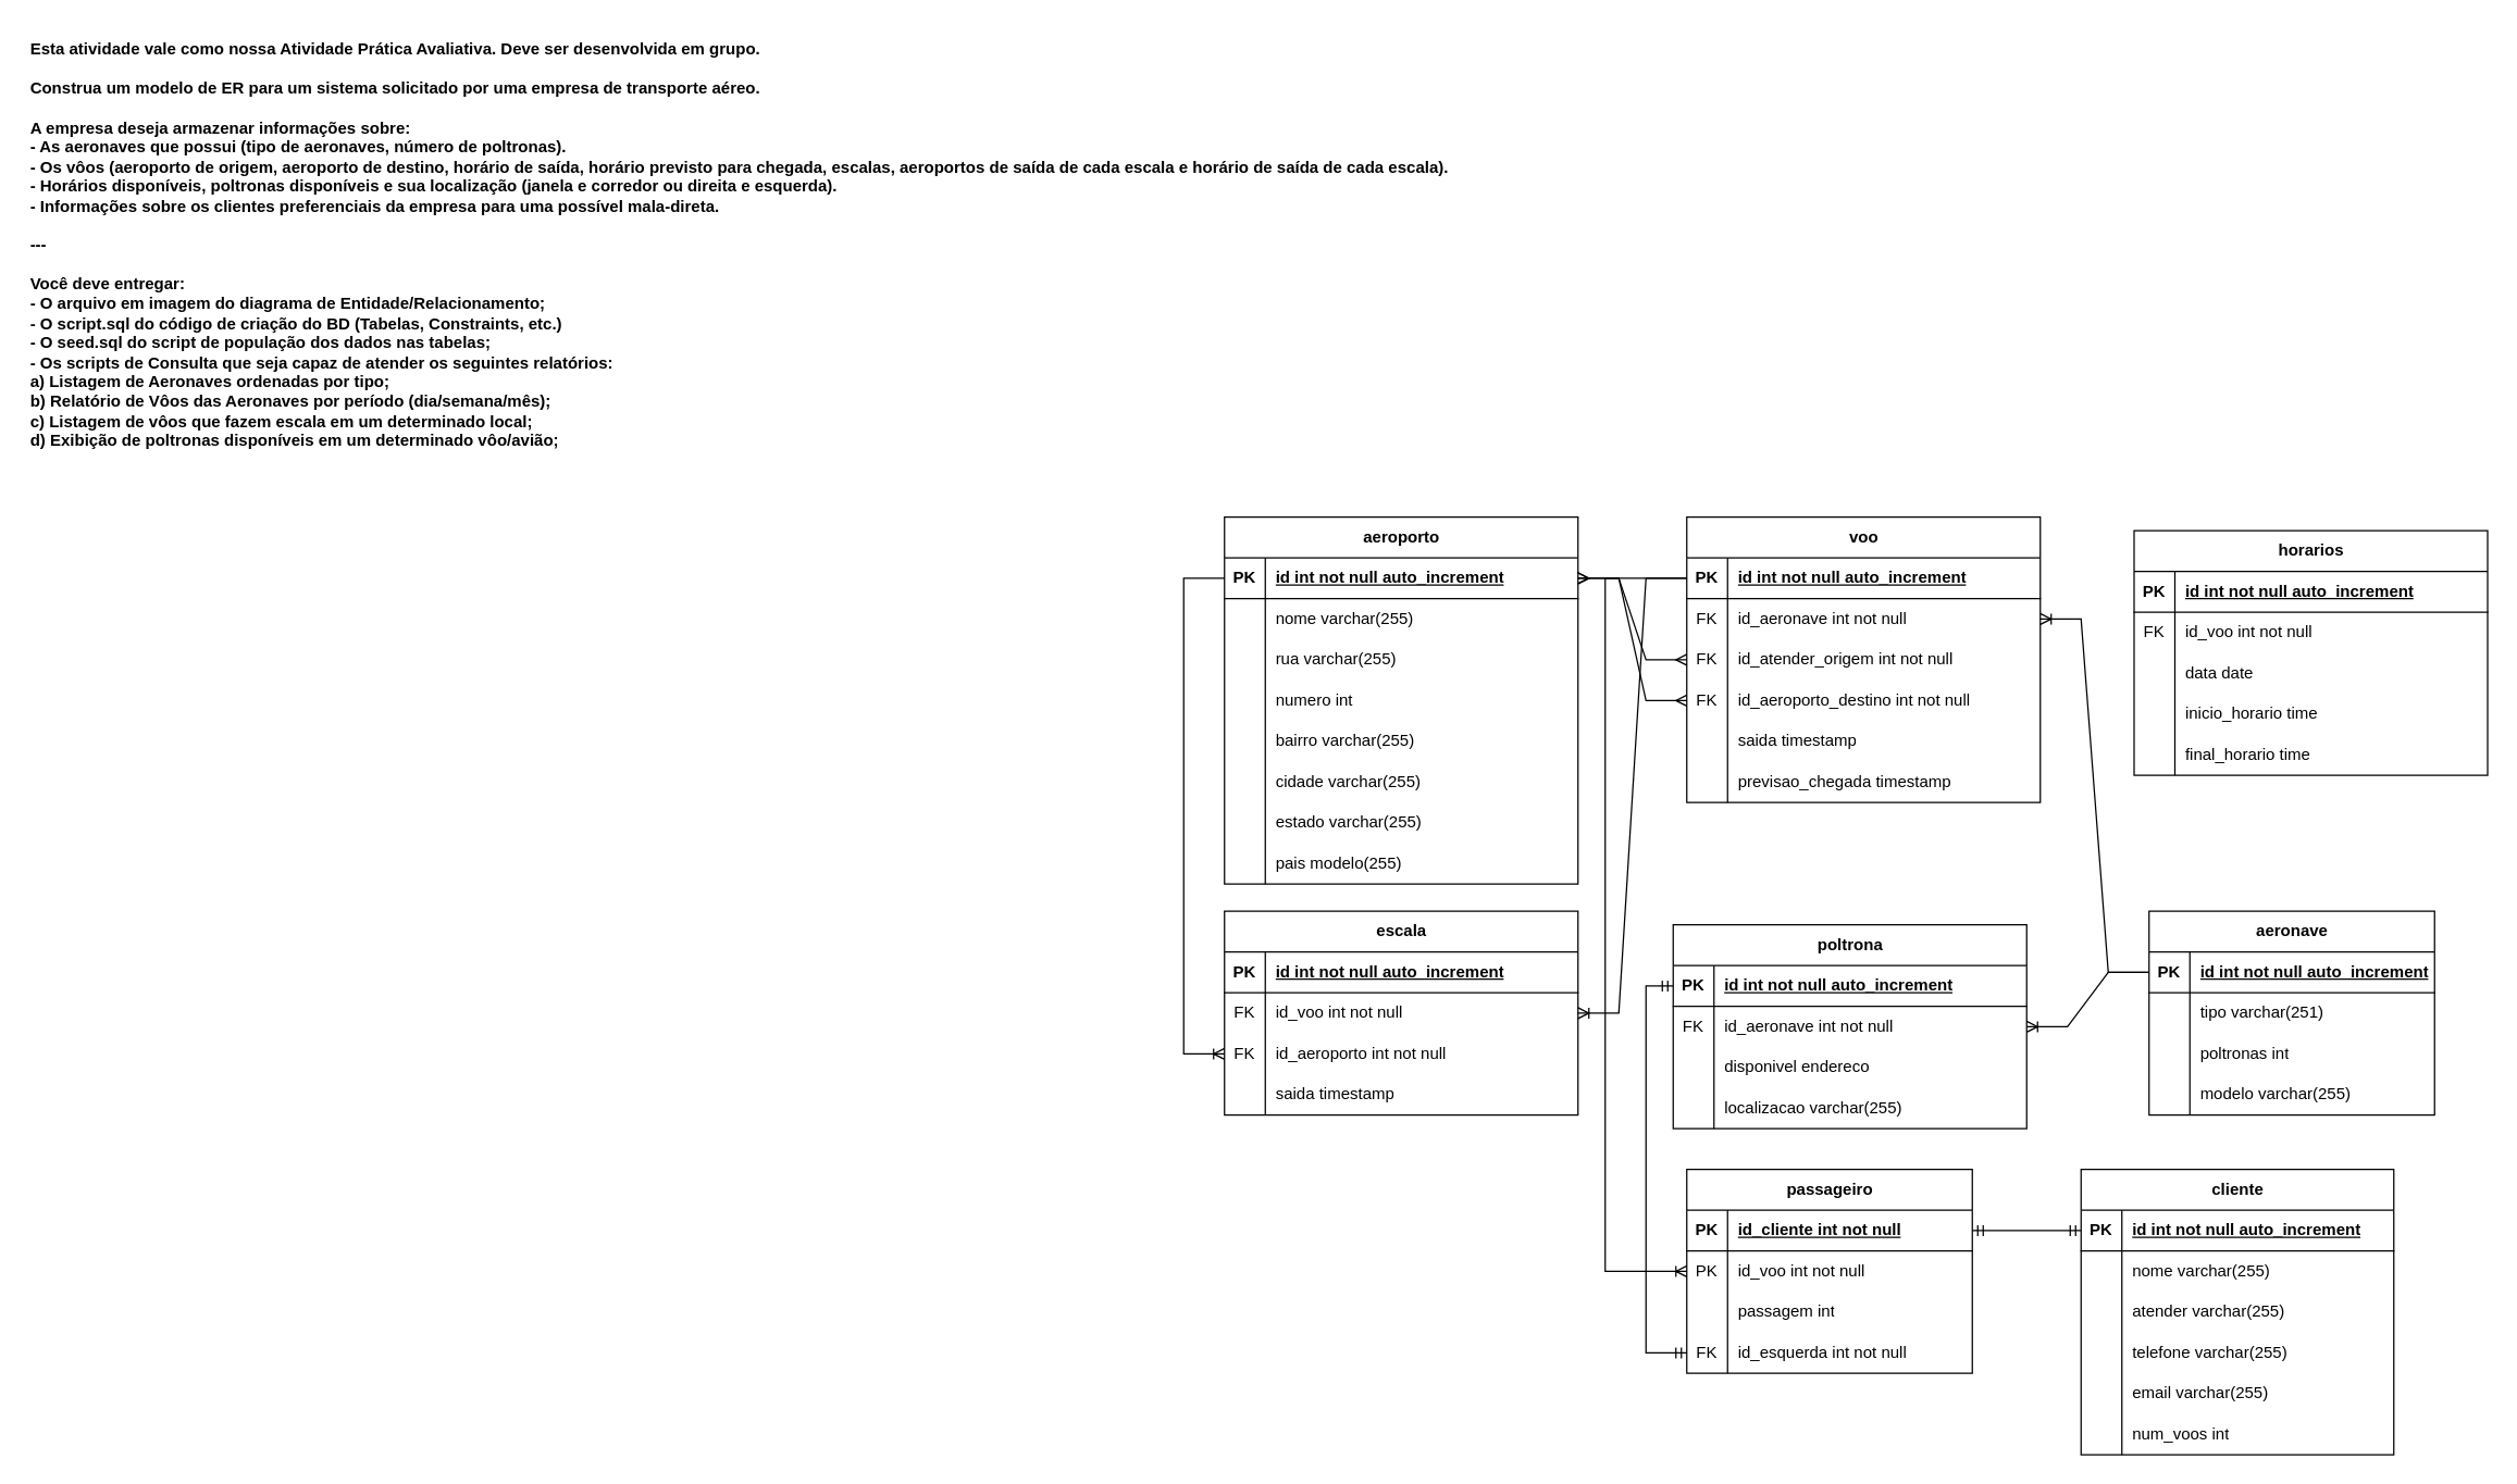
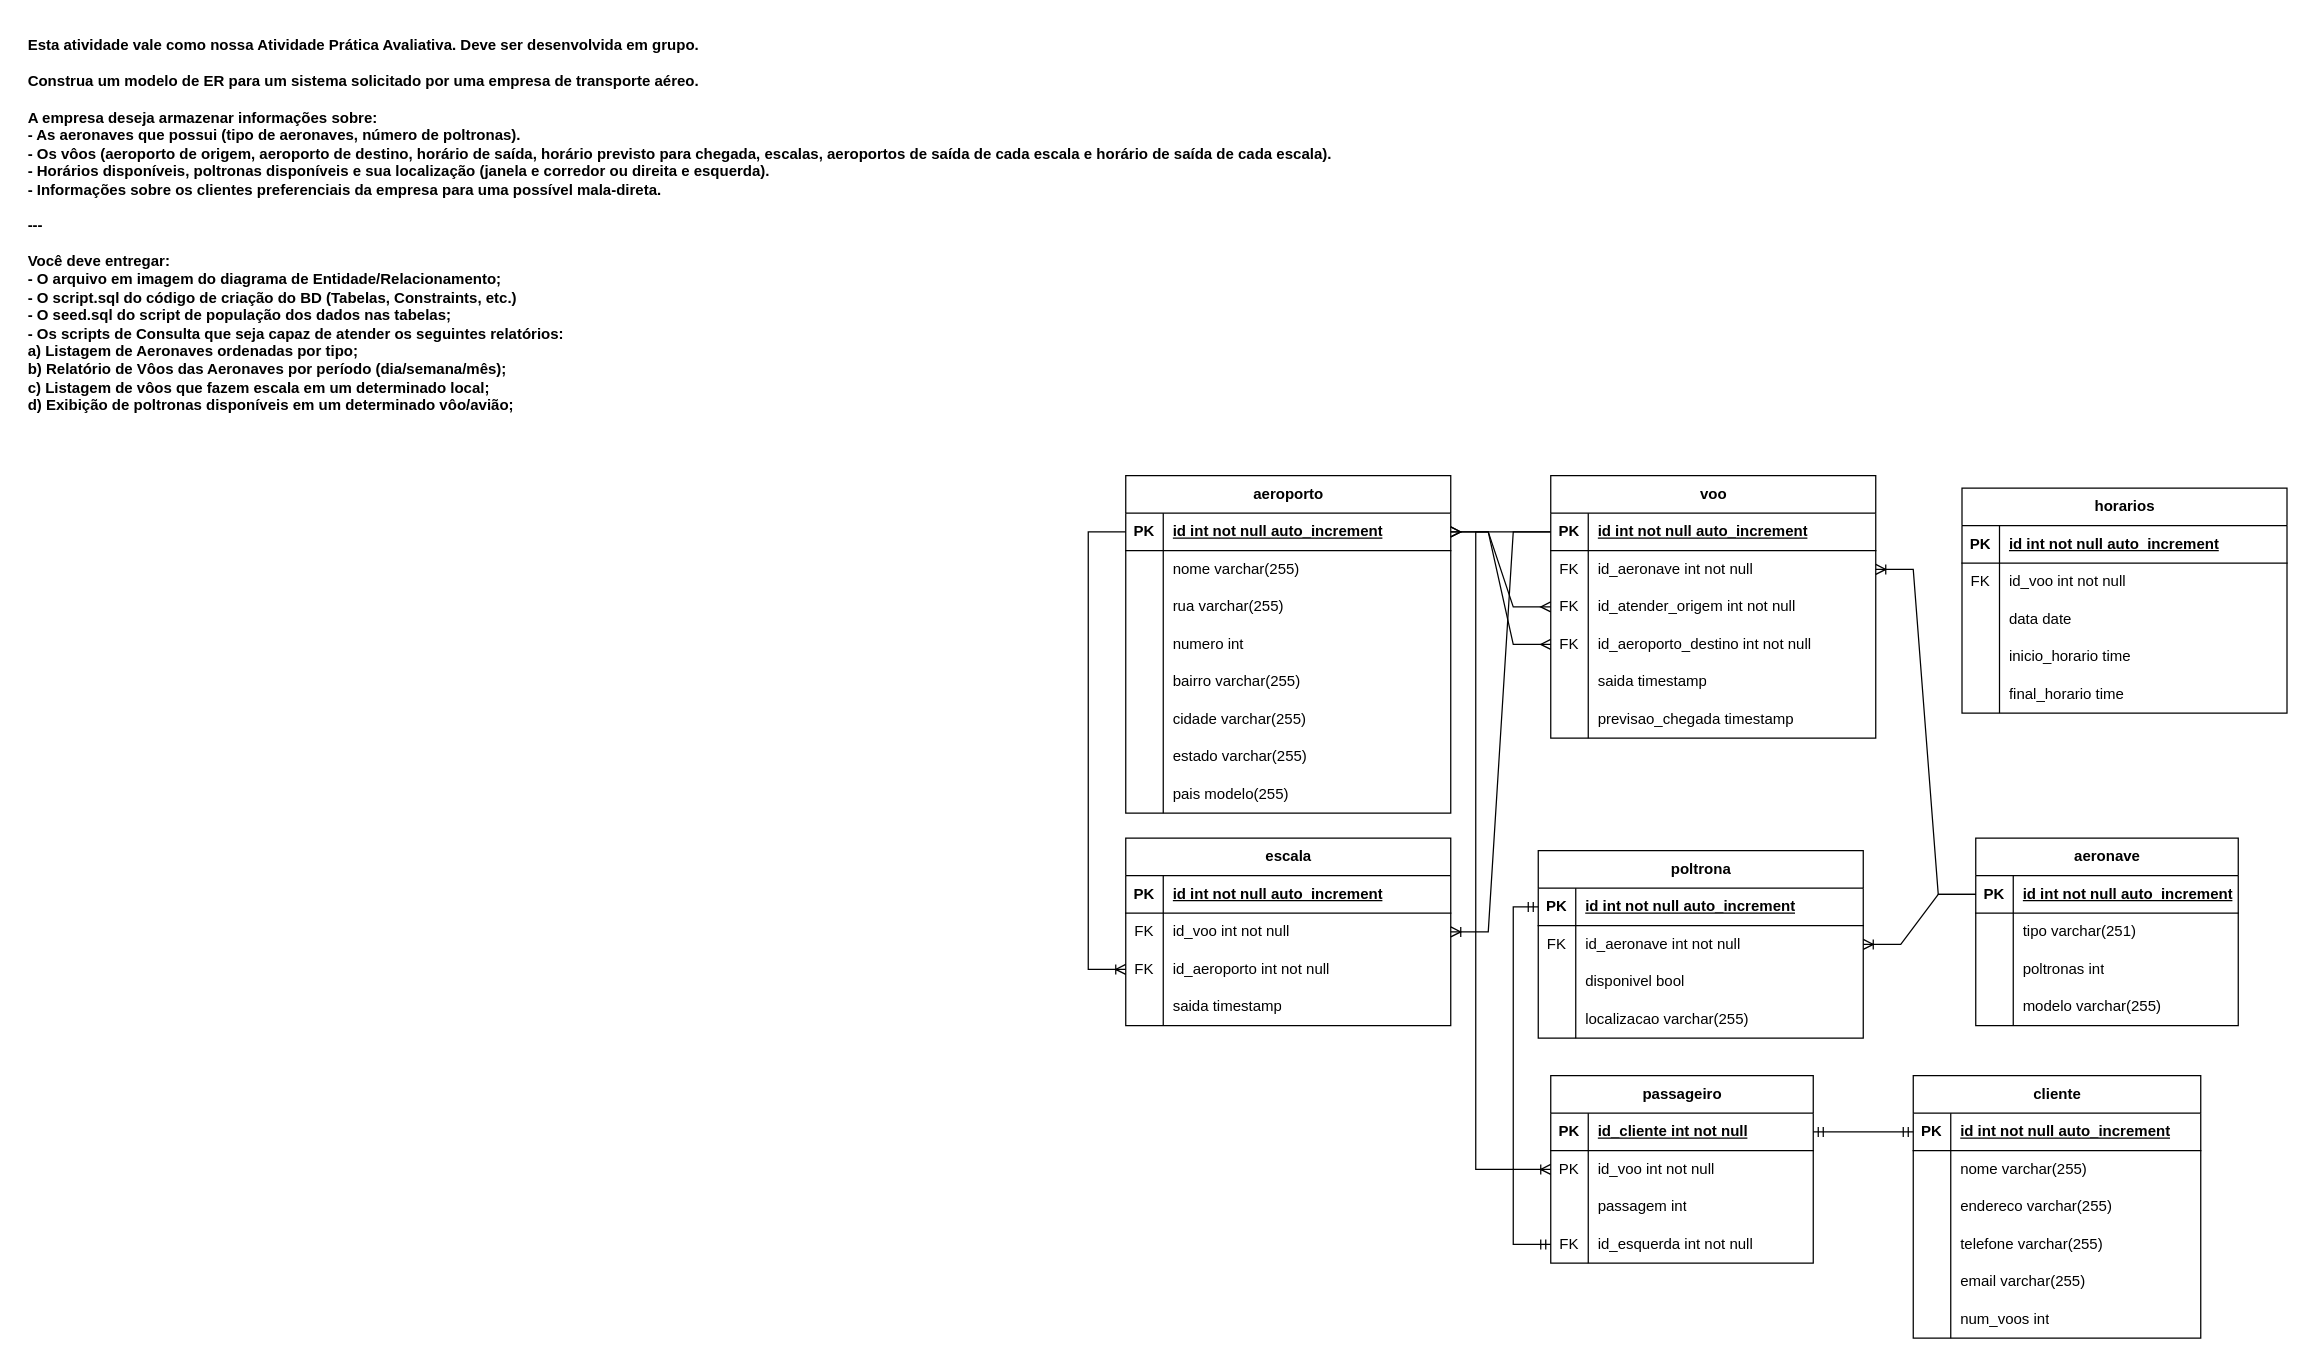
- <mxCell id="98" value="disponivel endereco" style="shape=partialRectangle;connectable=0;fillColor=none;top=0;left=0;bottom=0;right=0;align=left;spacingLeft=6;overflow=hidden;whiteSpace=wrap;html=1;" vertex="1" parent="96"><mxGeometry x="30" width="230" height="30" as="geometry"><mxRectangle width="230" height="30" as="alternateBounds" /></mxGeometry></mxCell>
+ <mxCell id="98" value="disponivel bool" style="shape=partialRectangle;connectable=0;fillColor=none;top=0;left=0;bottom=0;right=0;align=left;spacingLeft=6;overflow=hidden;whiteSpace=wrap;html=1;" vertex="1" parent="96"><mxGeometry x="30" width="230" height="30" as="geometry"><mxRectangle width="230" height="30" as="alternateBounds" /></mxGeometry></mxCell>
- <mxCell id="111" value="atender varchar(255)" style="shape=partialRectangle;connectable=0;fillColor=none;top=0;left=0;bottom=0;right=0;align=left;spacingLeft=6;overflow=hidden;whiteSpace=wrap;html=1;" vertex="1" parent="109"><mxGeometry x="30" width="200.0" height="30" as="geometry"><mxRectangle width="200.0" height="30" as="alternateBounds" /></mxGeometry></mxCell>
+ <mxCell id="111" value="endereco varchar(255)" style="shape=partialRectangle;connectable=0;fillColor=none;top=0;left=0;bottom=0;right=0;align=left;spacingLeft=6;overflow=hidden;whiteSpace=wrap;html=1;" vertex="1" parent="109"><mxGeometry x="30" width="200.0" height="30" as="geometry"><mxRectangle width="200.0" height="30" as="alternateBounds" /></mxGeometry></mxCell>
